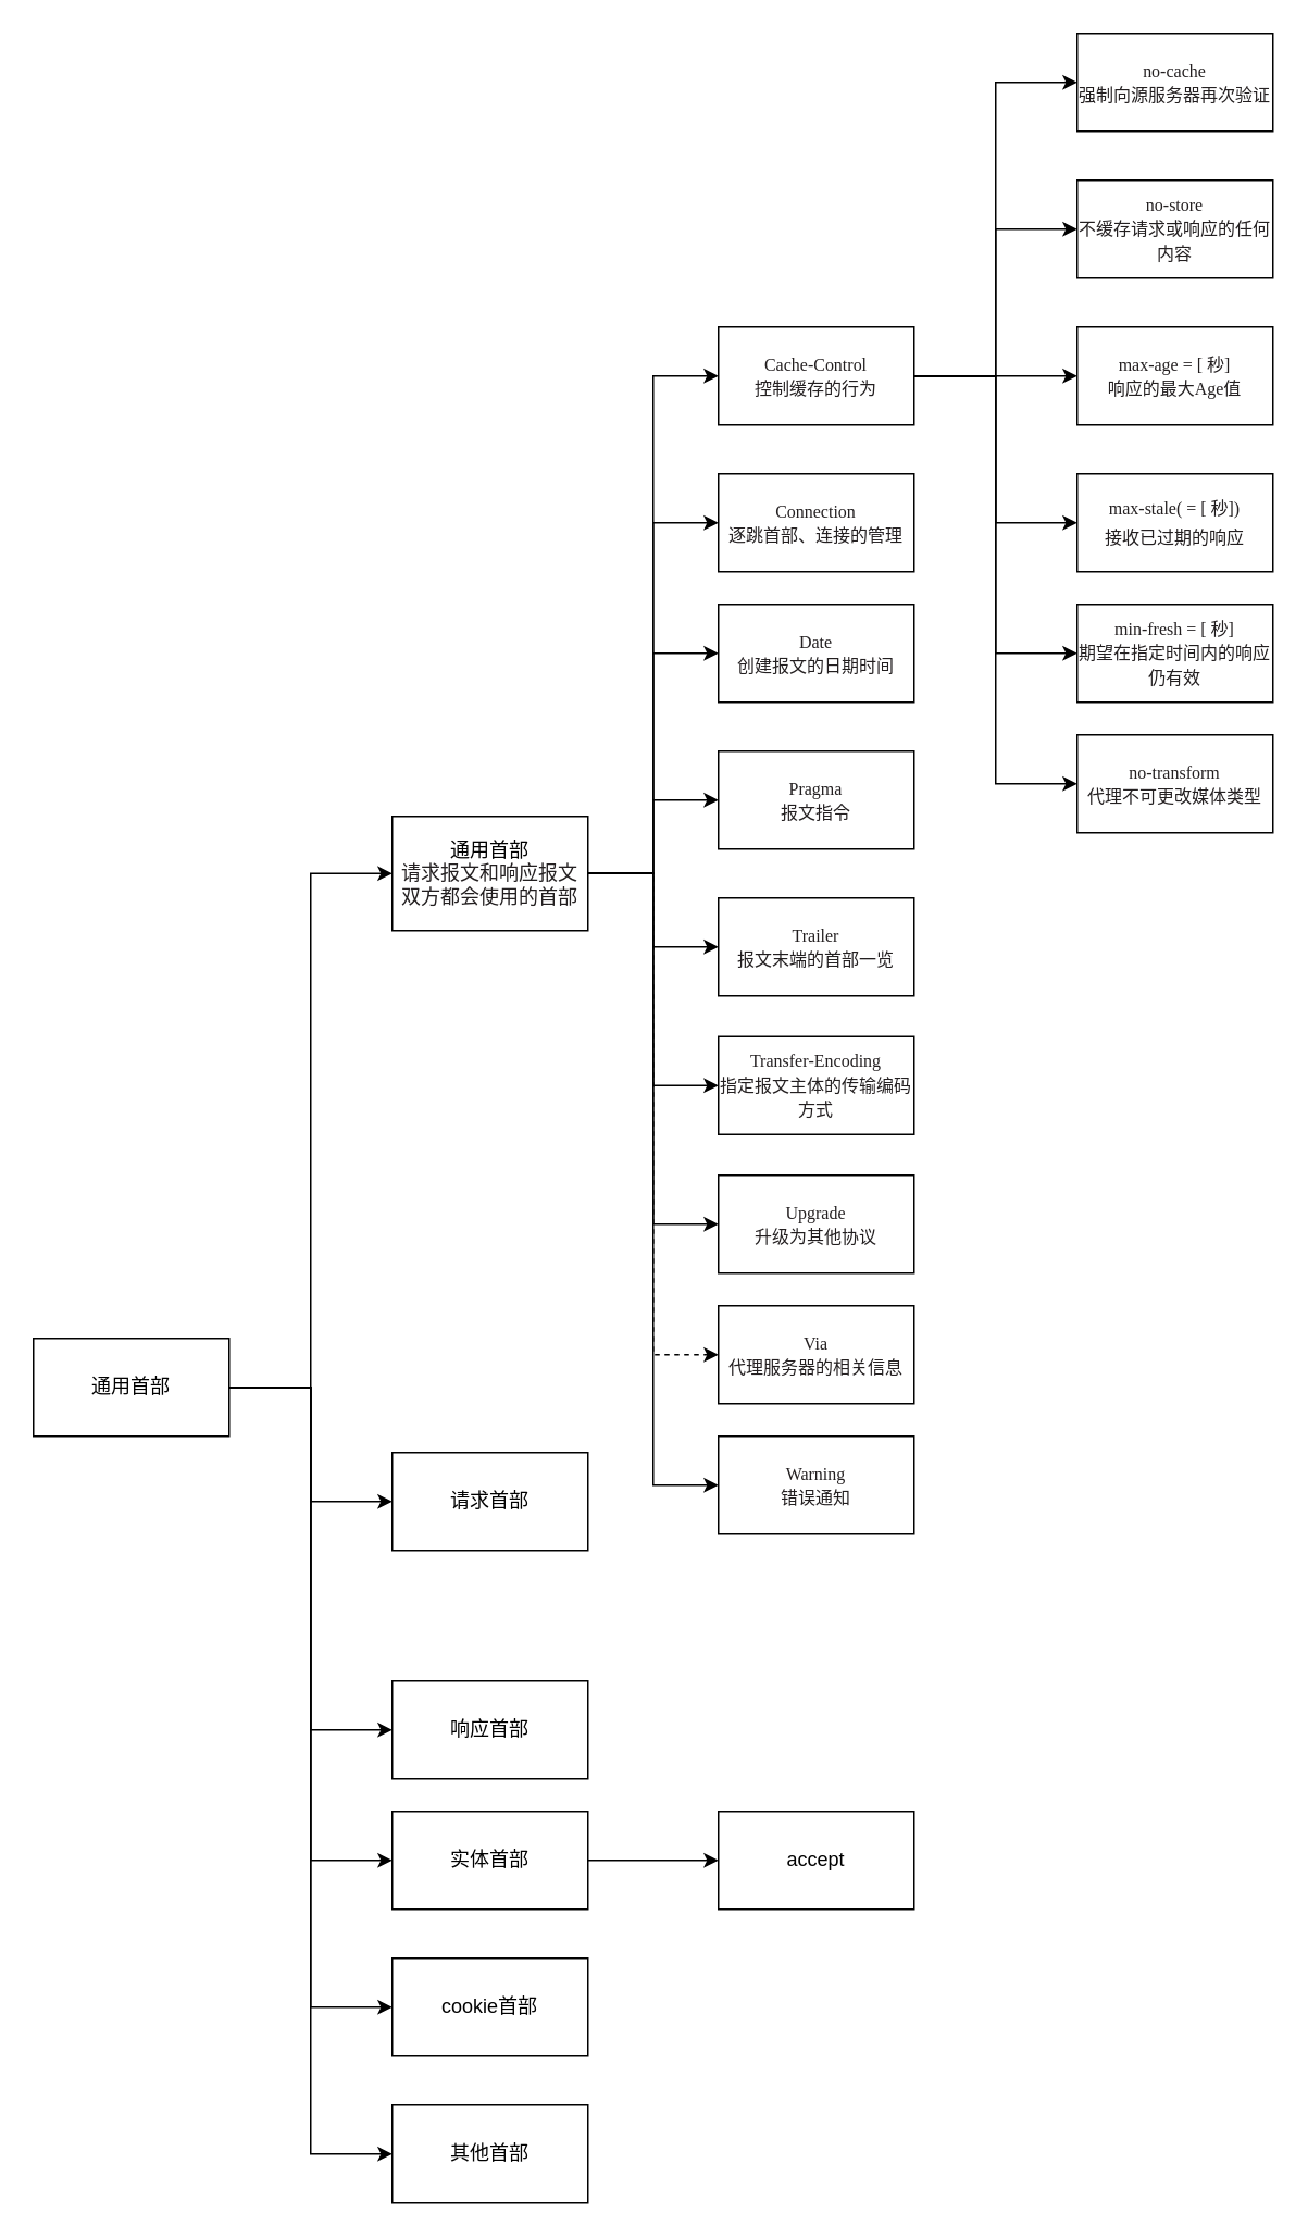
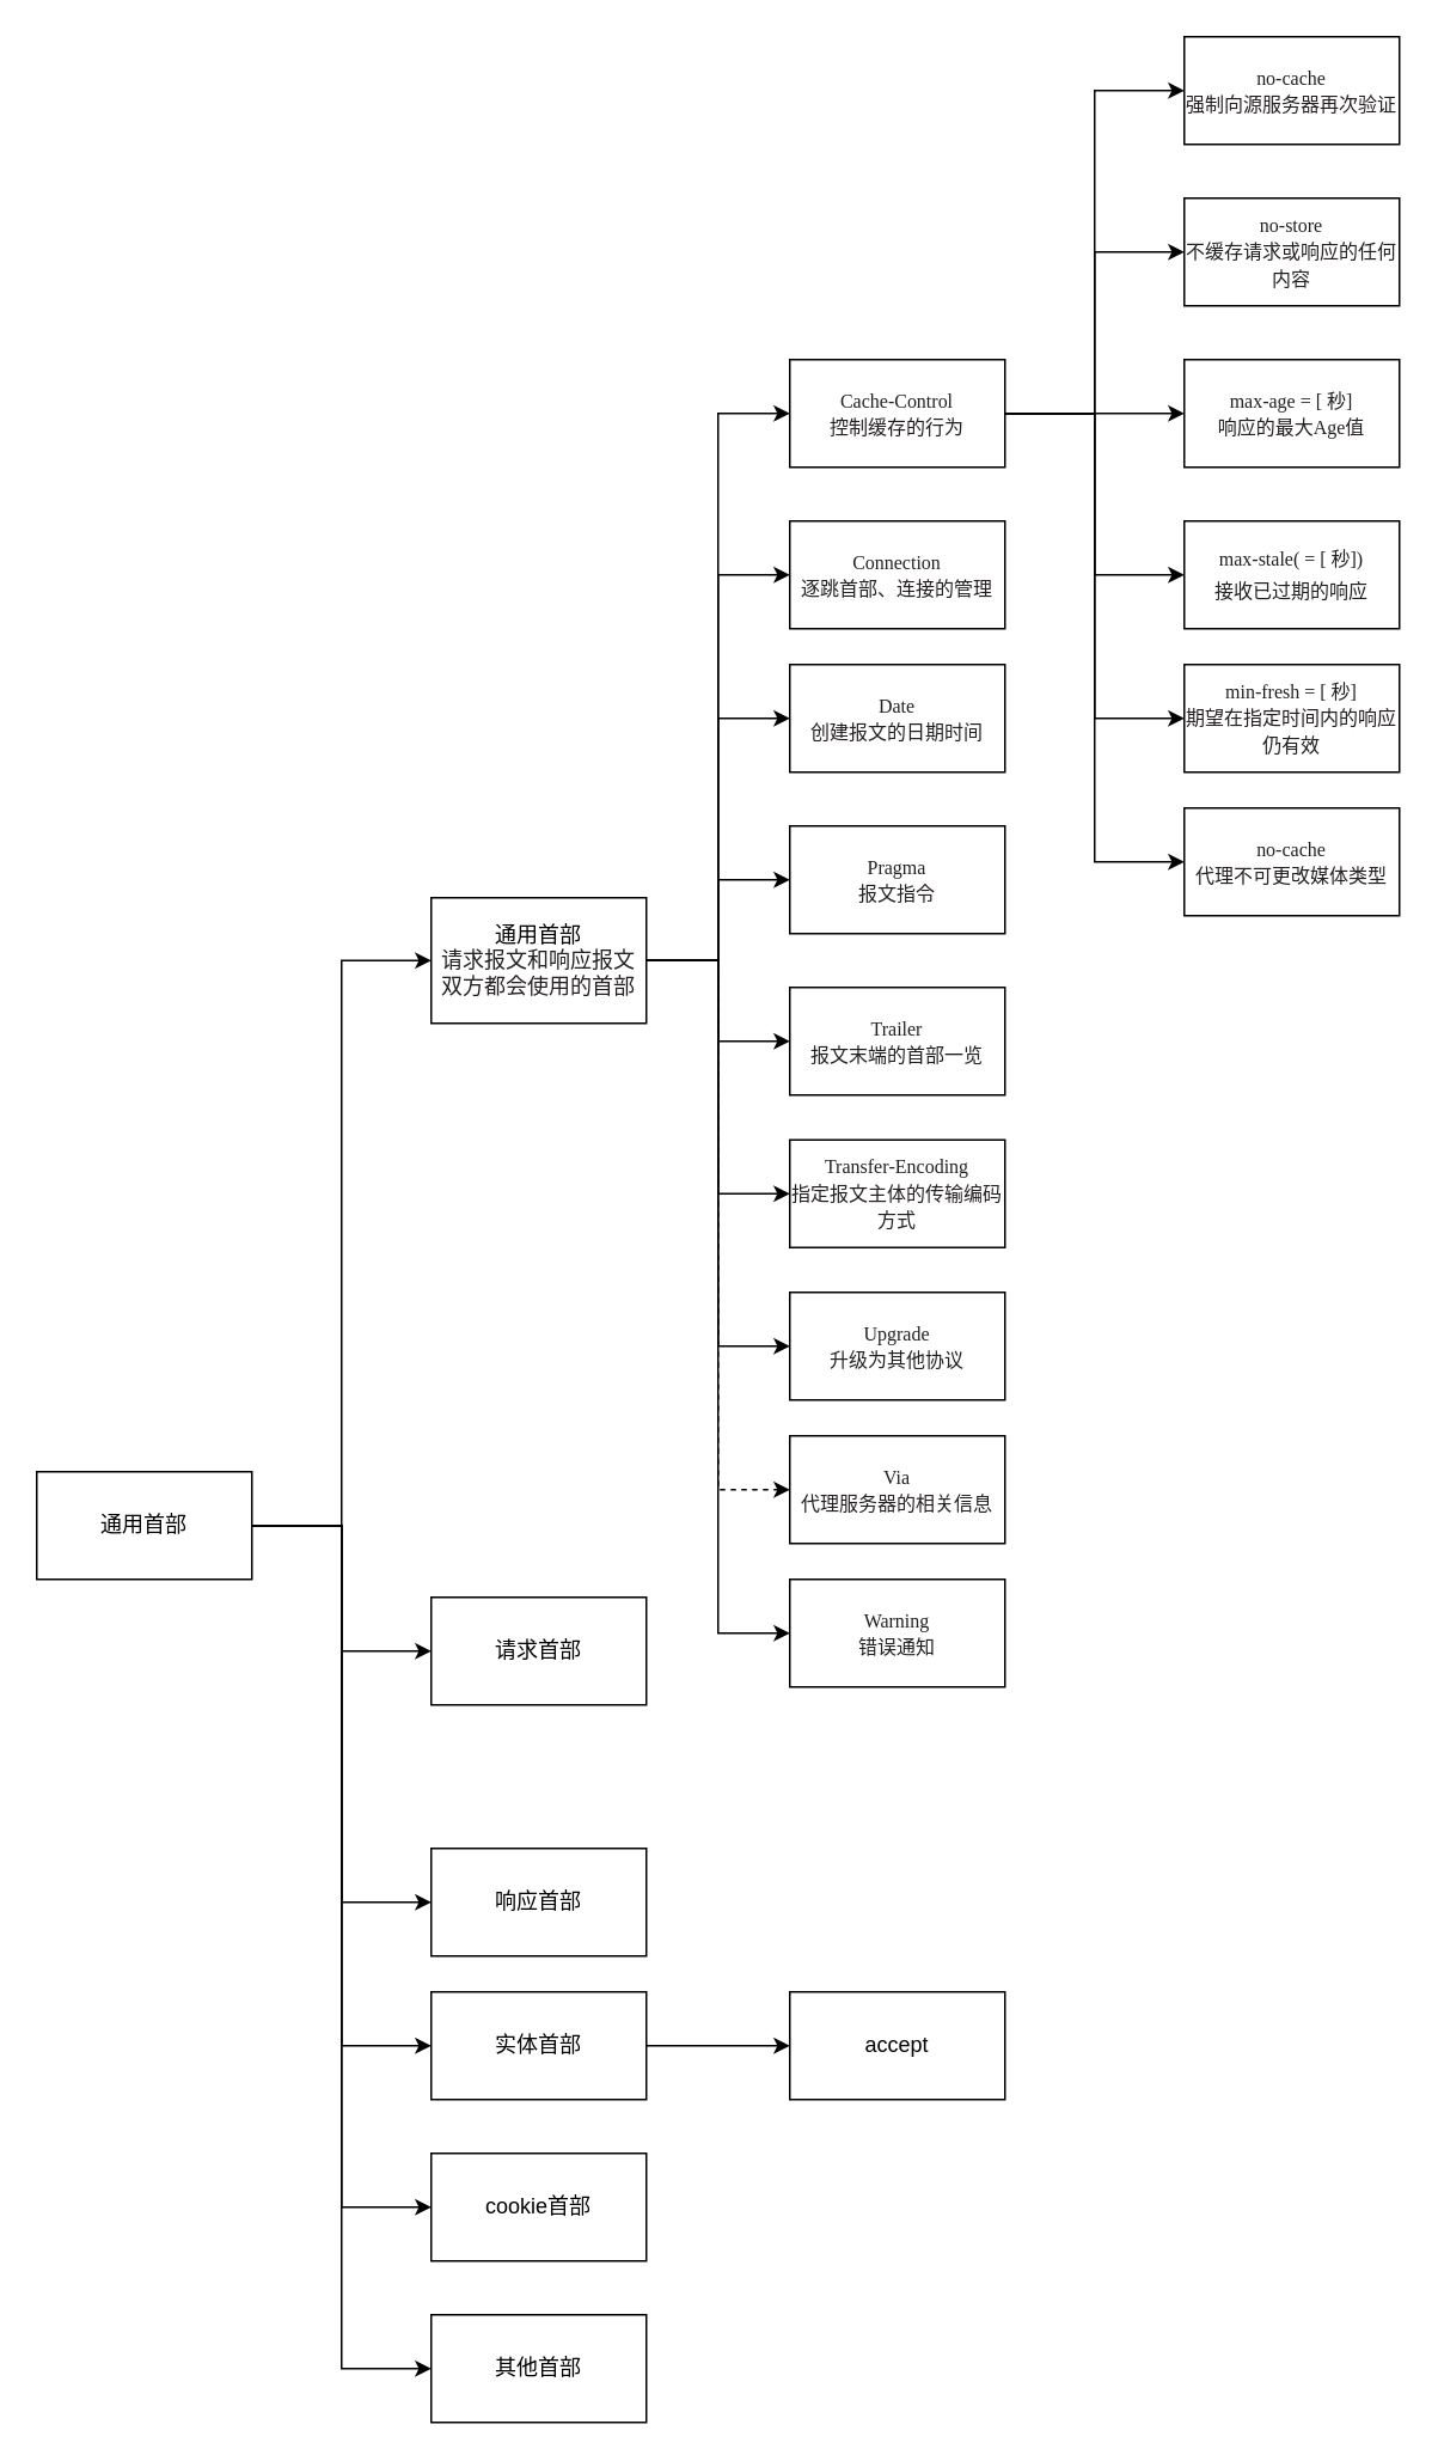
- <mxCell id="46" value="&lt;div&gt;&lt;span style=&quot;font-size: 8pt ; font-family: &amp;#34;ydxnab&amp;#34; ; color: rgb(35 , 31 , 32)&quot;&gt;no&lt;/span&gt;&lt;span style=&quot;font-size: 8pt ; font-family: &amp;#34;times new roman&amp;#34; ; color: rgb(35 , 31 , 32)&quot;&gt;-&lt;/span&gt;&lt;span style=&quot;font-size: 8pt ; font-family: &amp;#34;ydxnab&amp;#34; ; color: rgb(35 , 31 , 32)&quot;&gt;transform&lt;/span&gt;&lt;/div&gt;&lt;div&gt;&lt;div&gt;&lt;span style=&quot;font-size: 8pt ; font-family: &amp;#34;ydxnab&amp;#34; ; color: rgb(35 , 31 , 32)&quot;&gt;代理不可更改媒体类型&lt;/span&gt;&lt;/div&gt;&lt;/div&gt;" style="whiteSpace=wrap;html=1;fontSize=12;" vertex="1" parent="1"><mxGeometry x="660" y="450" width="120" height="60" as="geometry" /></mxCell>
+ <mxCell id="46" value="&lt;div&gt;&lt;span style=&quot;font-size: 8pt ; font-family: &amp;#34;ydxnab&amp;#34; ; color: rgb(35 , 31 , 32)&quot;&gt;no&lt;/span&gt;&lt;span style=&quot;font-size: 8pt ; font-family: &amp;#34;times new roman&amp;#34; ; color: rgb(35 , 31 , 32)&quot;&gt;-&lt;/span&gt;&lt;span style=&quot;font-size: 8pt ; font-family: &amp;#34;ydxnab&amp;#34; ; color: rgb(35 , 31 , 32)&quot;&gt;cache&lt;/span&gt;&lt;/div&gt;&lt;div&gt;&lt;div&gt;&lt;span style=&quot;font-size: 8pt ; font-family: &amp;#34;ydxnab&amp;#34; ; color: rgb(35 , 31 , 32)&quot;&gt;代理不可更改媒体类型&lt;/span&gt;&lt;/div&gt;&lt;/div&gt;" style="whiteSpace=wrap;html=1;fontSize=12;" vertex="1" parent="1"><mxGeometry x="660" y="450" width="120" height="60" as="geometry" /></mxCell>
